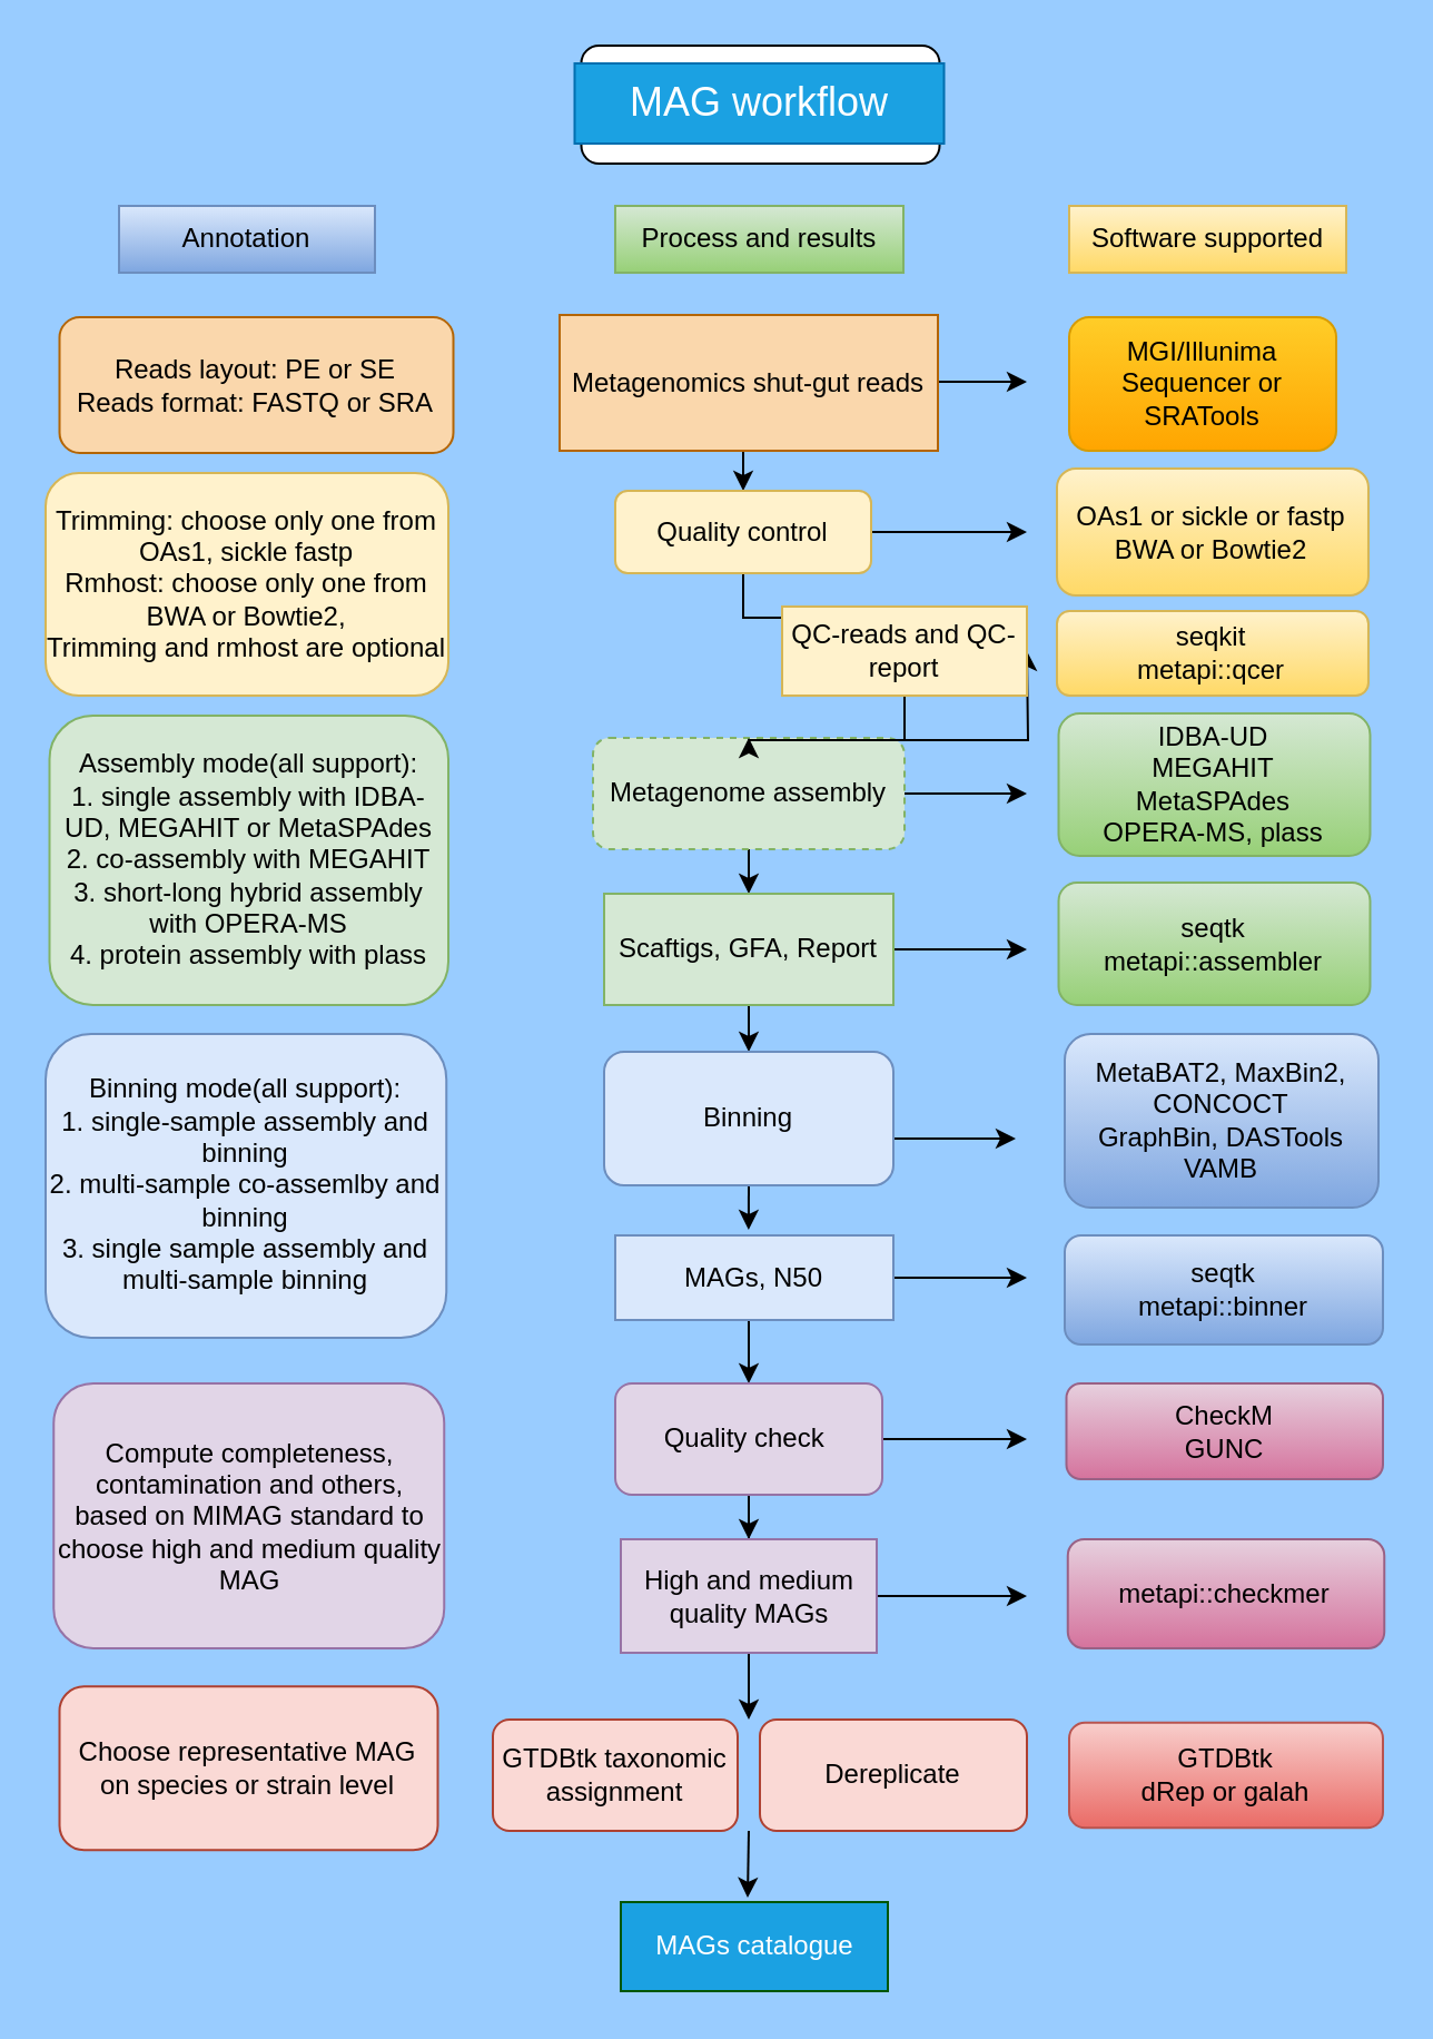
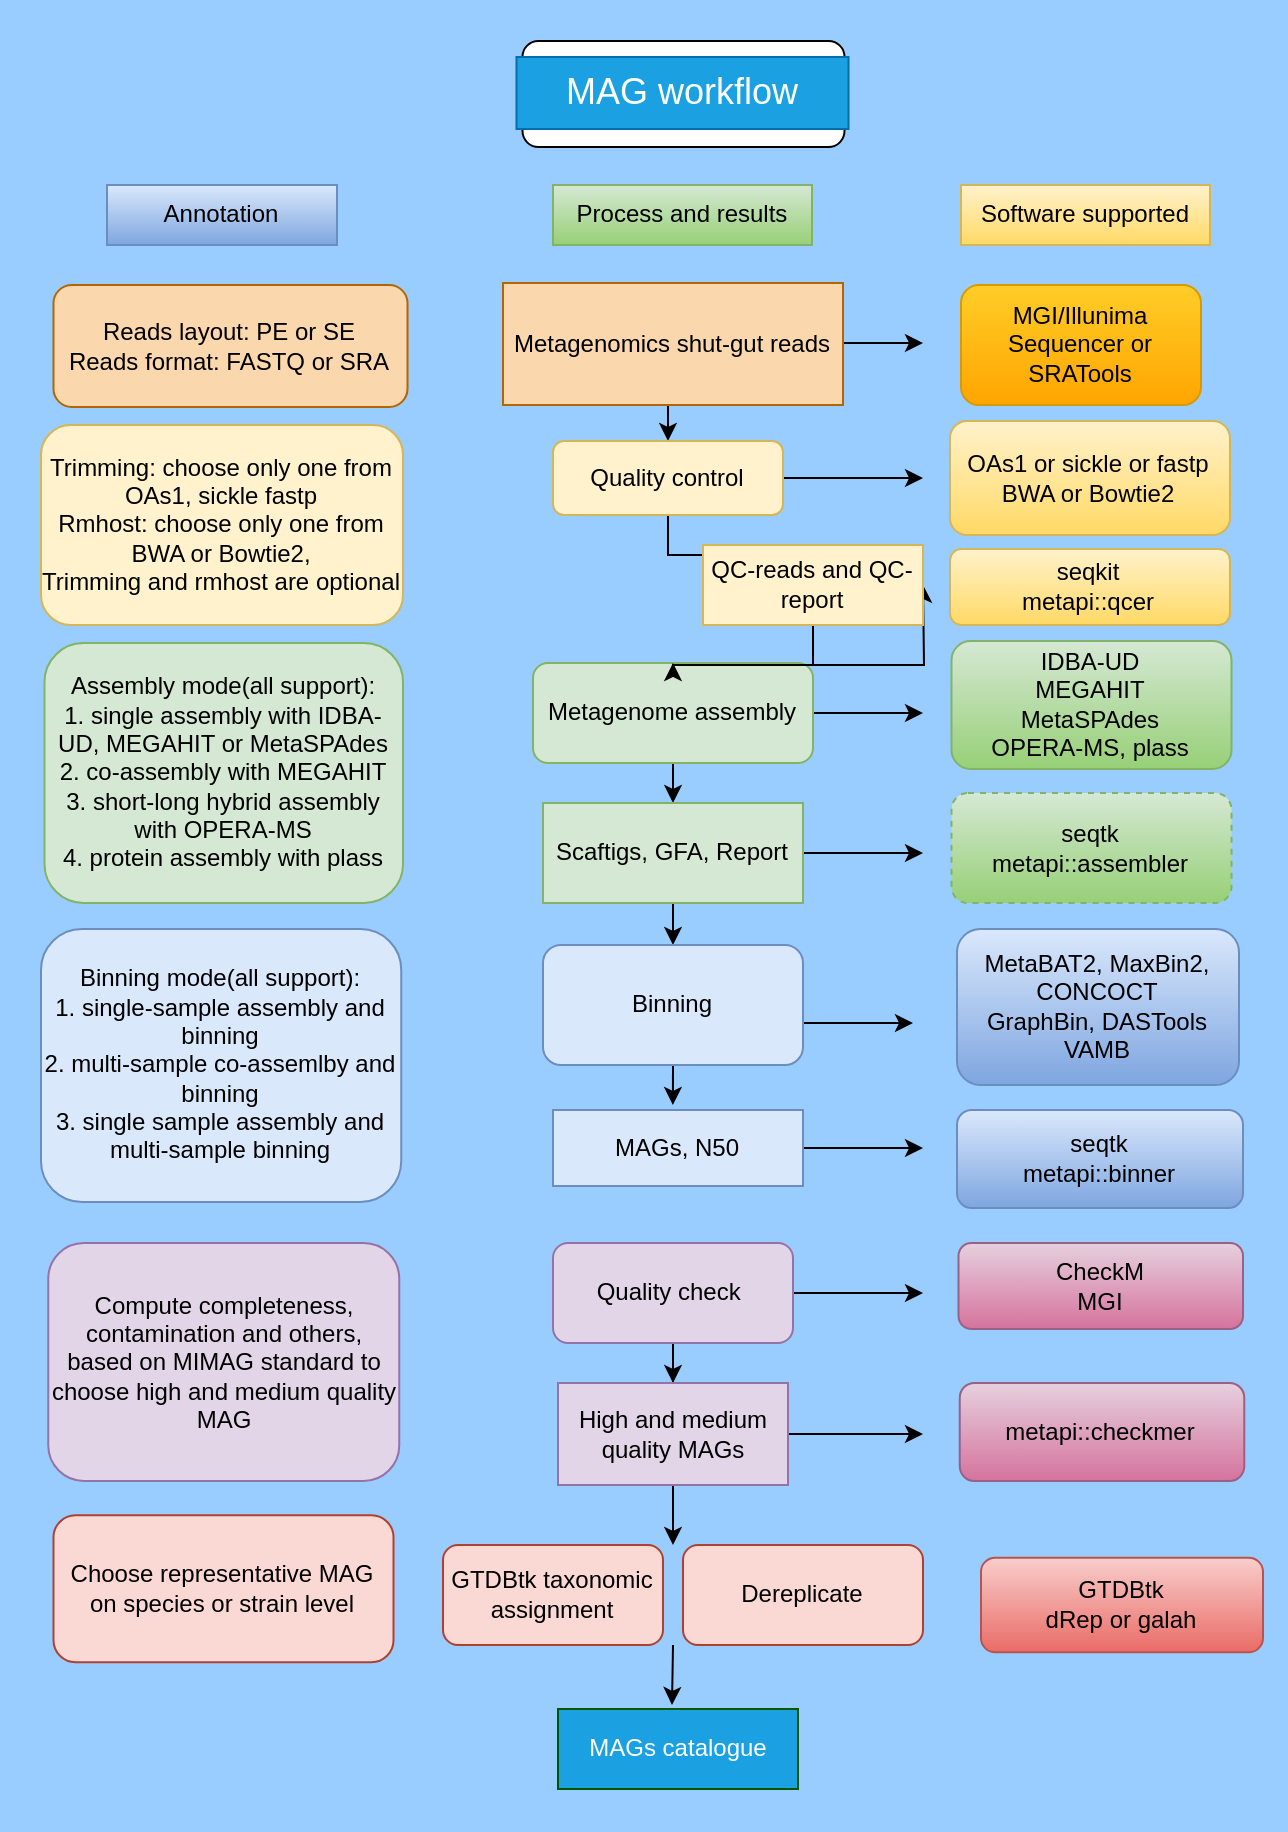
- <mxCell id="4" value="Metagenome assembly" style="rounded=1;whiteSpace=wrap;html=1;fillColor=#d5e8d4;strokeColor=#82b366;dashed=1;" parent="1" vertex="1"><mxGeometry x="266" y="331" width="140" height="50" as="geometry" /></mxCell>
+ <mxCell id="4" value="Metagenome assembly" style="rounded=1;whiteSpace=wrap;html=1;fillColor=#d5e8d4;strokeColor=#82b366;" parent="1" vertex="1"><mxGeometry x="266" y="331" width="140" height="50" as="geometry" /></mxCell>
- <mxCell id="29" value="seqtk&lt;br&gt;metapi::assembler" style="rounded=1;whiteSpace=wrap;html=1;fillColor=#d5e8d4;strokeColor=#82b366;gradientColor=#97d077;" parent="1" vertex="1"><mxGeometry x="475.25" y="396" width="140" height="55" as="geometry" /></mxCell>
+ <mxCell id="29" value="seqtk&lt;br&gt;metapi::assembler" style="rounded=1;whiteSpace=wrap;html=1;fillColor=#d5e8d4;strokeColor=#82b366;gradientColor=#97d077;dashed=1;" parent="1" vertex="1"><mxGeometry x="475.25" y="396" width="140" height="55" as="geometry" /></mxCell>
- <mxCell id="12" style="edgeStyle=orthogonalEdgeStyle;rounded=0;orthogonalLoop=1;jettySize=auto;html=1;exitX=0.5;exitY=1;exitDx=0;exitDy=0;entryX=0.5;entryY=0;entryDx=0;entryDy=0;" edge="1" parent="1" source="13" target="16"><mxGeometry relative="1" as="geometry" /></mxCell>
- <mxCell id="33" value="CheckM&lt;br&gt;GUNC" style="whiteSpace=wrap;html=1;rounded=1;fillColor=#e6d0de;strokeColor=#996185;gradientColor=#d5739d;" parent="1" vertex="1"><mxGeometry x="478.75" y="621" width="142.25" height="43" as="geometry" /></mxCell>
+ <mxCell id="33" value="CheckM&lt;br&gt;MGI" style="whiteSpace=wrap;html=1;rounded=1;fillColor=#e6d0de;strokeColor=#996185;gradientColor=#d5739d;" parent="1" vertex="1"><mxGeometry x="478.75" y="621" width="142.25" height="43" as="geometry" /></mxCell>
- <mxCell id="32" value="GTDBtk&lt;br&gt;dRep or galah" style="rounded=1;whiteSpace=wrap;html=1;fillColor=#f8cecc;strokeColor=#b85450;gradientColor=#ea6b66;" parent="1" vertex="1"><mxGeometry x="480" y="773.37" width="141" height="47.25" as="geometry" /></mxCell>
+ <mxCell id="32" value="GTDBtk&lt;br&gt;dRep or galah" style="rounded=1;whiteSpace=wrap;html=1;fillColor=#f8cecc;strokeColor=#b85450;gradientColor=#ea6b66;" parent="1" vertex="1"><mxGeometry x="490" y="778.37" width="141" height="47.25" as="geometry" /></mxCell>
